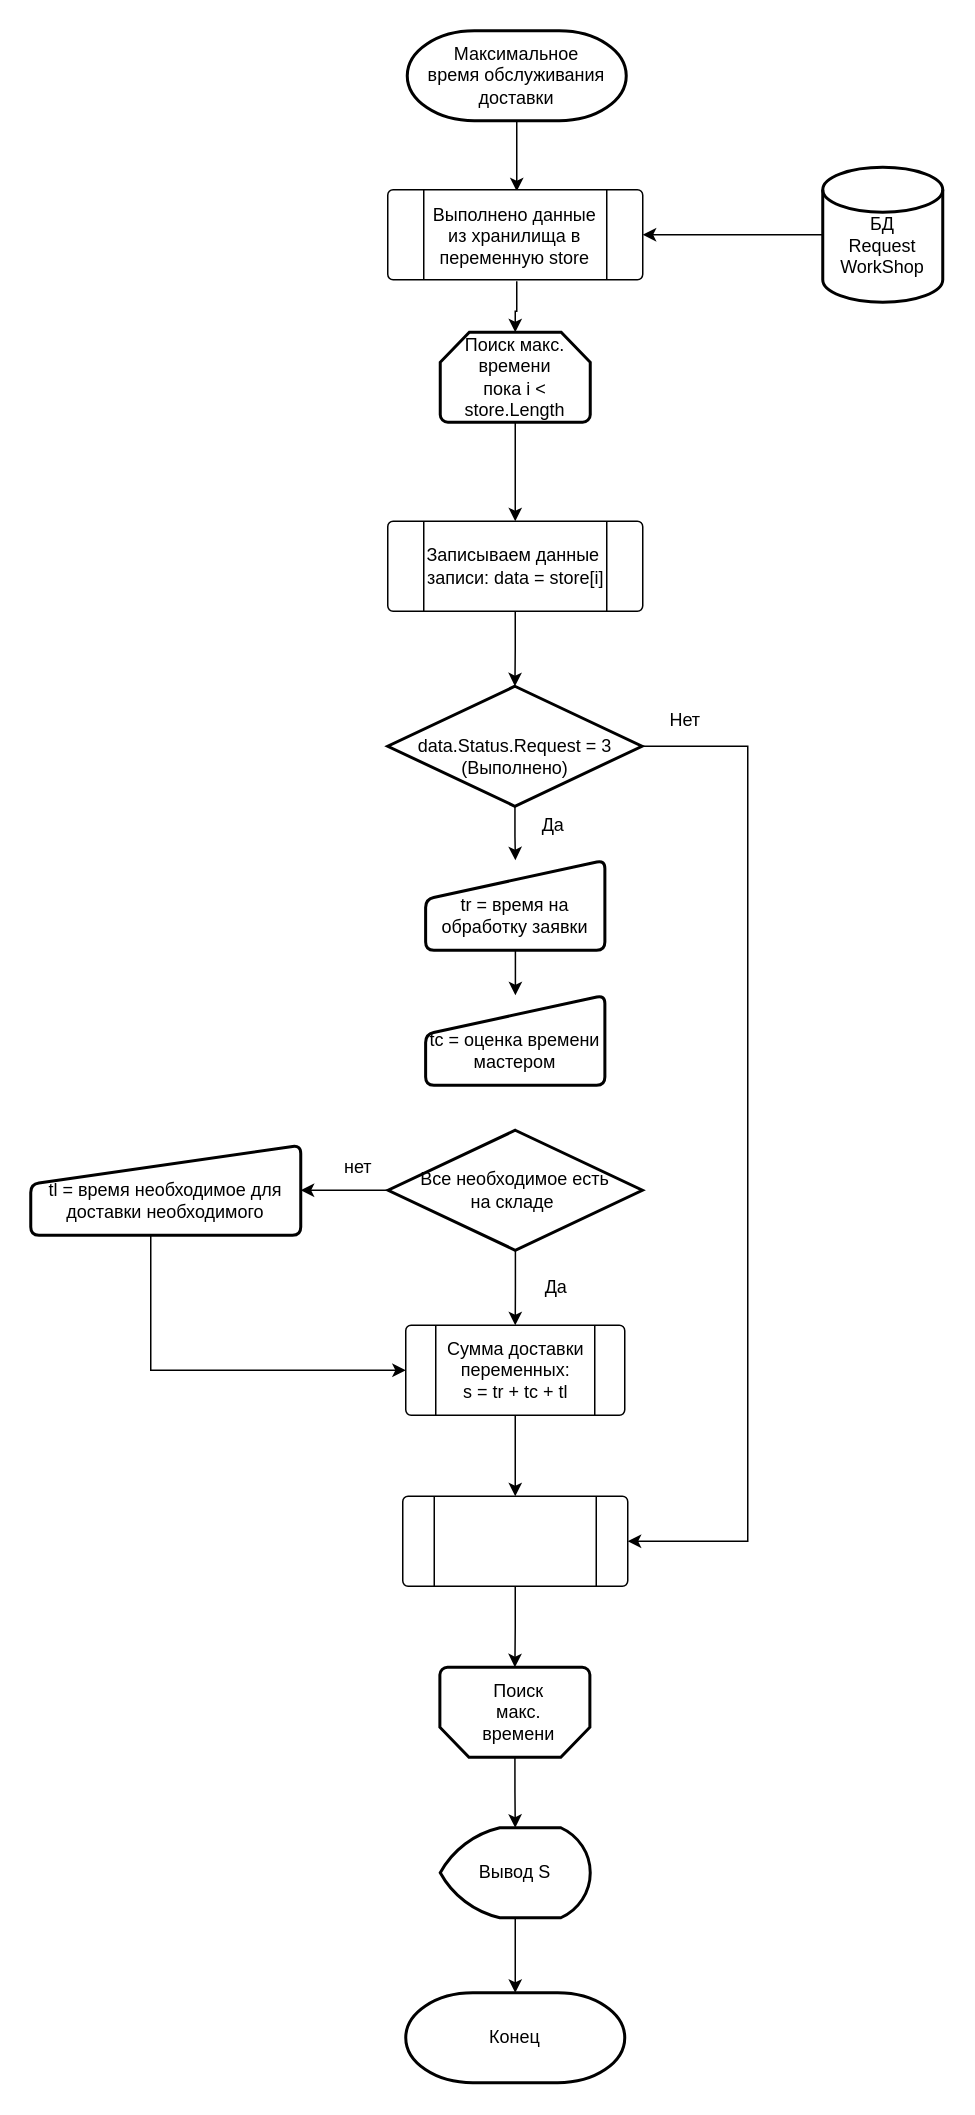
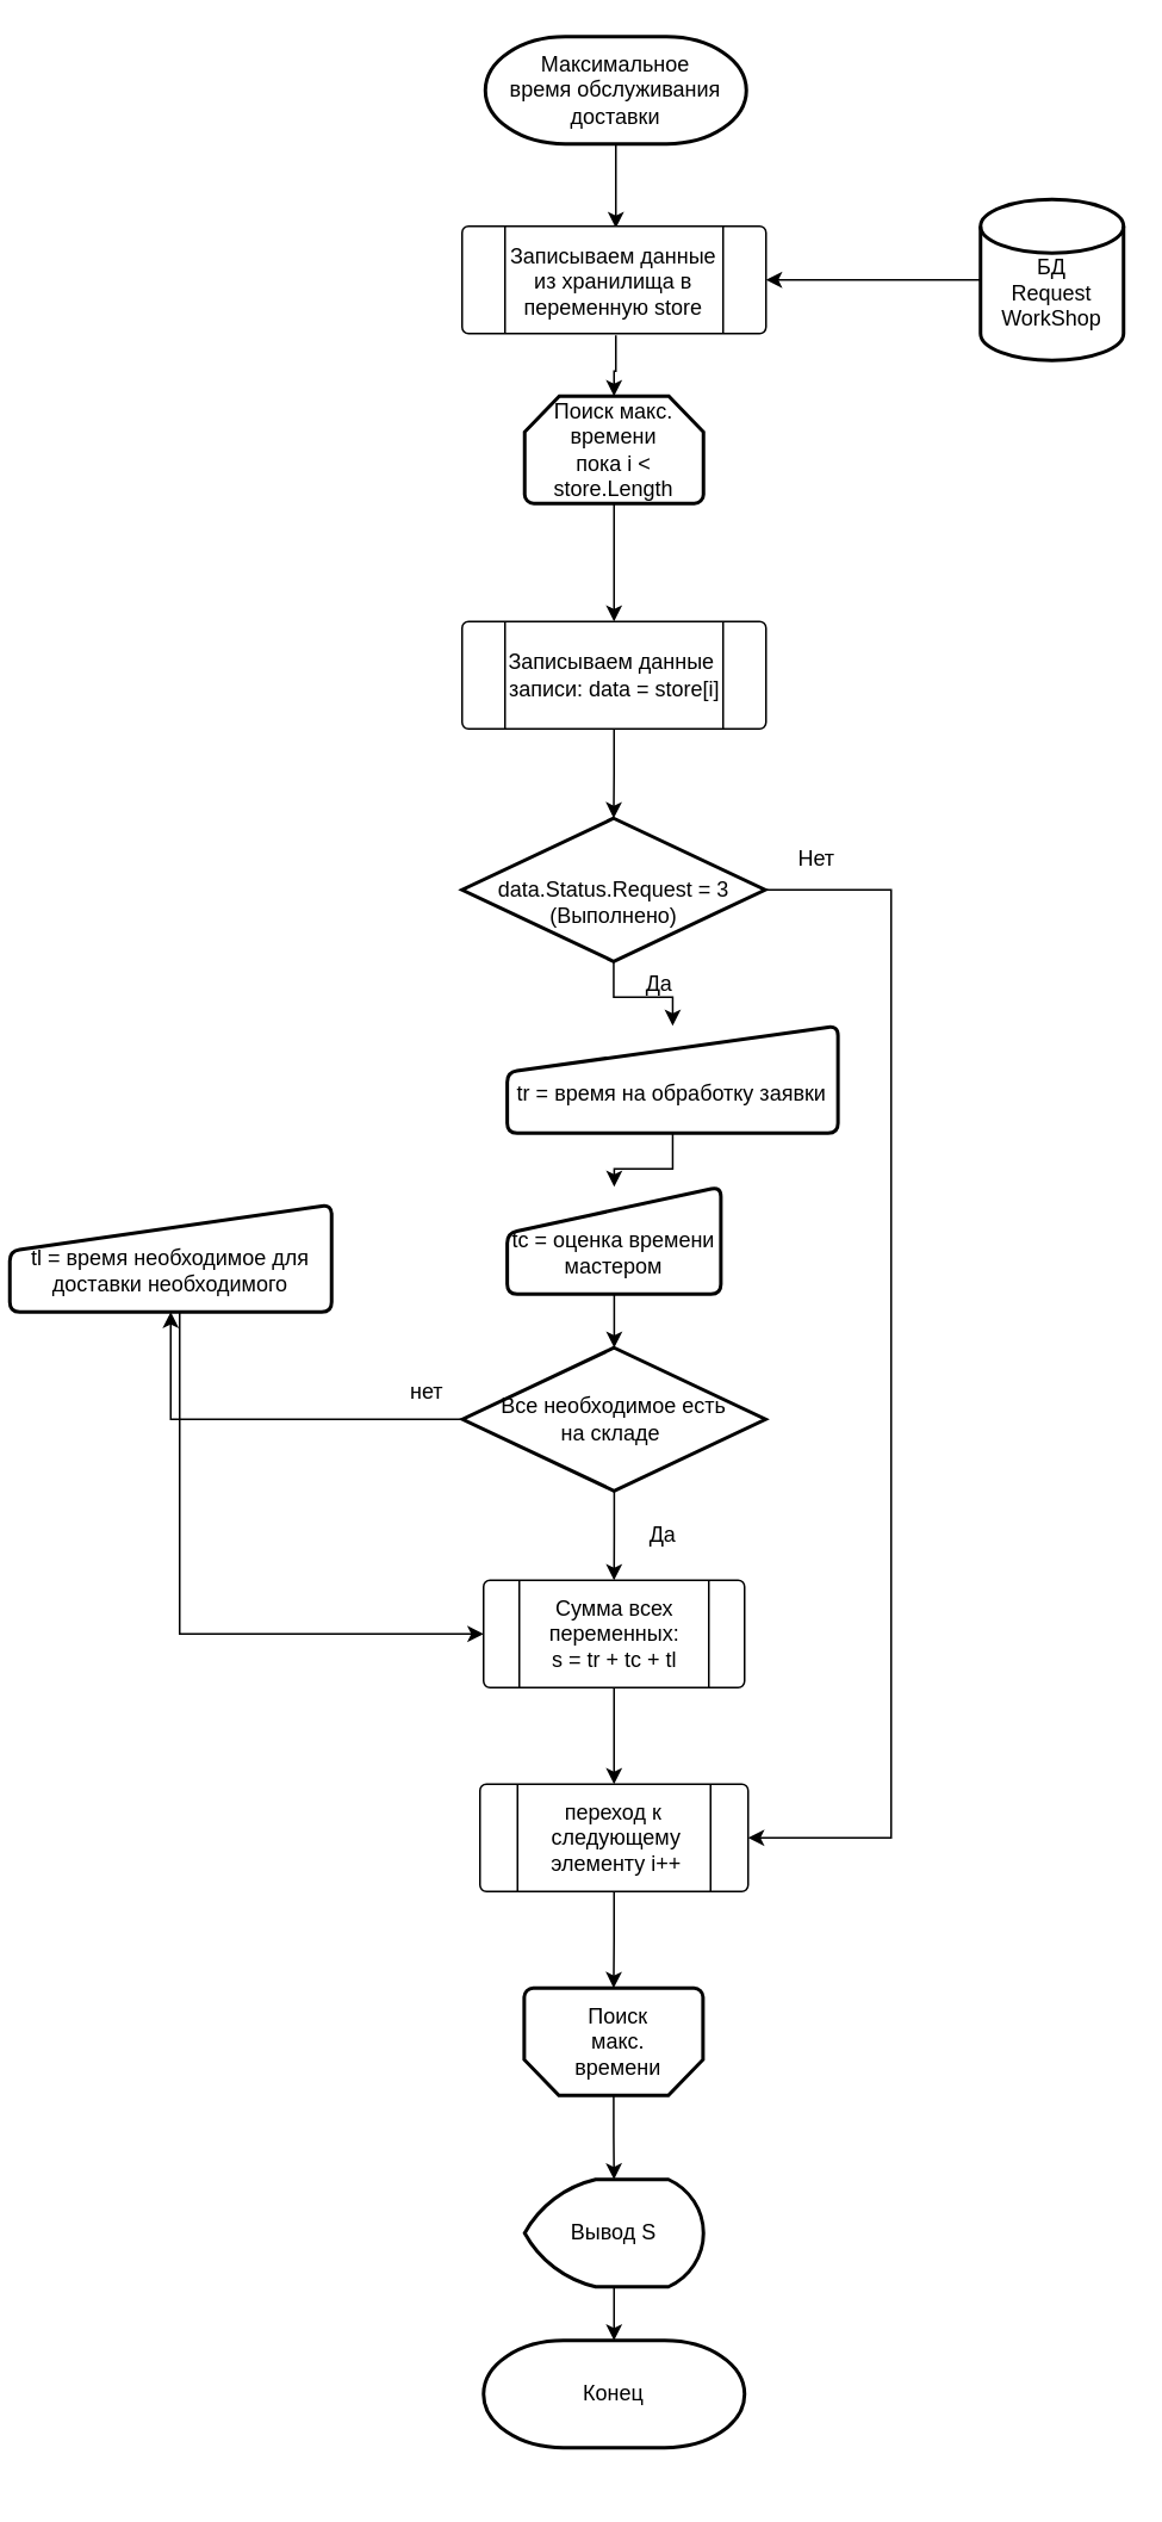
- <mxCell id="30" value="Выполнено данные&amp;nbsp;&lt;div&gt;из&amp;nbsp;&lt;span style=&quot;background-color: initial;&quot;&gt;хранилища в&amp;nbsp;&lt;/span&gt;&lt;div&gt;переменную store&amp;nbsp;&lt;/div&gt;&lt;/div&gt;" style="text;html=1;align=center;verticalAlign=middle;resizable=0;points=[];autosize=1;strokeColor=none;fillColor=none;" parent="1" vertex="1"><mxGeometry x="274" y="127" width="140" height="60" as="geometry" /></mxCell>
+ <mxCell id="30" value="Записываем данные&amp;nbsp;&lt;div&gt;из&amp;nbsp;&lt;span style=&quot;background-color: initial;&quot;&gt;хранилища в&amp;nbsp;&lt;/span&gt;&lt;div&gt;переменную store&amp;nbsp;&lt;/div&gt;&lt;/div&gt;" style="text;html=1;align=center;verticalAlign=middle;resizable=0;points=[];autosize=1;strokeColor=none;fillColor=none;" parent="1" vertex="1"><mxGeometry x="274" y="127" width="140" height="60" as="geometry" /></mxCell>
- <mxCell id="7" value="&lt;div&gt;&lt;br&gt;&lt;/div&gt;tr = время на обработку заявки" style="html=1;strokeWidth=2;shape=manualInput;whiteSpace=wrap;rounded=1;size=26;arcSize=11;" parent="1" vertex="1"><mxGeometry x="283.25" y="573" width="119.5" height="60" as="geometry" /></mxCell>
+ <mxCell id="7" value="&lt;div&gt;&lt;br&gt;&lt;/div&gt;tr = время на обработку заявки" style="html=1;strokeWidth=2;shape=manualInput;whiteSpace=wrap;rounded=1;size=26;arcSize=11;" parent="1" vertex="1"><mxGeometry x="283.25" y="573" width="185" height="60" as="geometry" /></mxCell>
+ <mxCell id="4" value="" style="edgeStyle=orthogonalEdgeStyle;rounded=0;orthogonalLoop=1;jettySize=auto;html=1;" parent="1" source="5" target="10" edge="1"><mxGeometry relative="1" as="geometry" /></mxCell>
- <mxCell id="15" value="&lt;div&gt;&lt;br&gt;&lt;/div&gt;tl = время необходимое для доставки необходимого" style="html=1;strokeWidth=2;shape=manualInput;whiteSpace=wrap;rounded=1;size=26;arcSize=11;" parent="1" vertex="1"><mxGeometry x="20" y="763" width="180" height="60" as="geometry" /></mxCell>
+ <mxCell id="15" value="&lt;div&gt;&lt;br&gt;&lt;/div&gt;tl = время необходимое для доставки необходимого" style="html=1;strokeWidth=2;shape=manualInput;whiteSpace=wrap;rounded=1;size=26;arcSize=11;" parent="1" vertex="1"><mxGeometry x="5" y="673" width="180" height="60" as="geometry" /></mxCell>
- <mxCell id="13" value="Сумма доставки &lt;br&gt;переменных:&lt;br&gt;s = tr + tc + tl" style="text;html=1;align=center;verticalAlign=middle;resizable=0;points=[];autosize=1;strokeColor=none;fillColor=none;" parent="1" vertex="1"><mxGeometry x="293" y="883" width="100" height="60" as="geometry" /></mxCell>
+ <mxCell id="13" value="Сумма всех &lt;br&gt;переменных:&lt;br&gt;s = tr + tc + tl" style="text;html=1;align=center;verticalAlign=middle;resizable=0;points=[];autosize=1;strokeColor=none;fillColor=none;" parent="1" vertex="1"><mxGeometry x="293" y="883" width="100" height="60" as="geometry" /></mxCell>
+ <mxCell id="27" value="переход к&amp;nbsp;&lt;div&gt;следующему &lt;br&gt;элементу i++&lt;/div&gt;" style="text;html=1;align=center;verticalAlign=middle;resizable=0;points=[];autosize=1;strokeColor=none;fillColor=none;" parent="1" vertex="1"><mxGeometry x="294" y="997" width="100" height="60" as="geometry" /></mxCell>
- <mxCell id="18" value="Конец" style="strokeWidth=2;html=1;shape=mxgraph.flowchart.terminator;whiteSpace=wrap;" parent="1" vertex="1"><mxGeometry x="270" y="1328" width="146" height="60" as="geometry" /></mxCell>
+ <mxCell id="18" value="Конец" style="strokeWidth=2;html=1;shape=mxgraph.flowchart.terminator;whiteSpace=wrap;" parent="1" vertex="1"><mxGeometry x="270" y="1308" width="146" height="60" as="geometry" /></mxCell>
